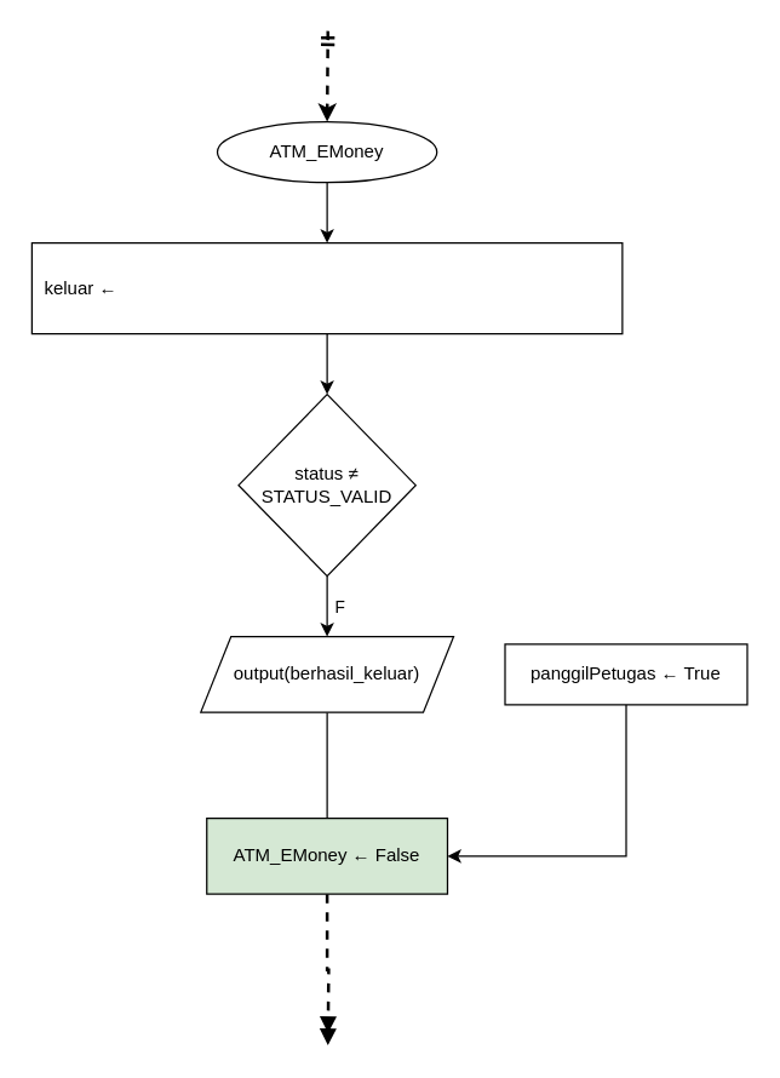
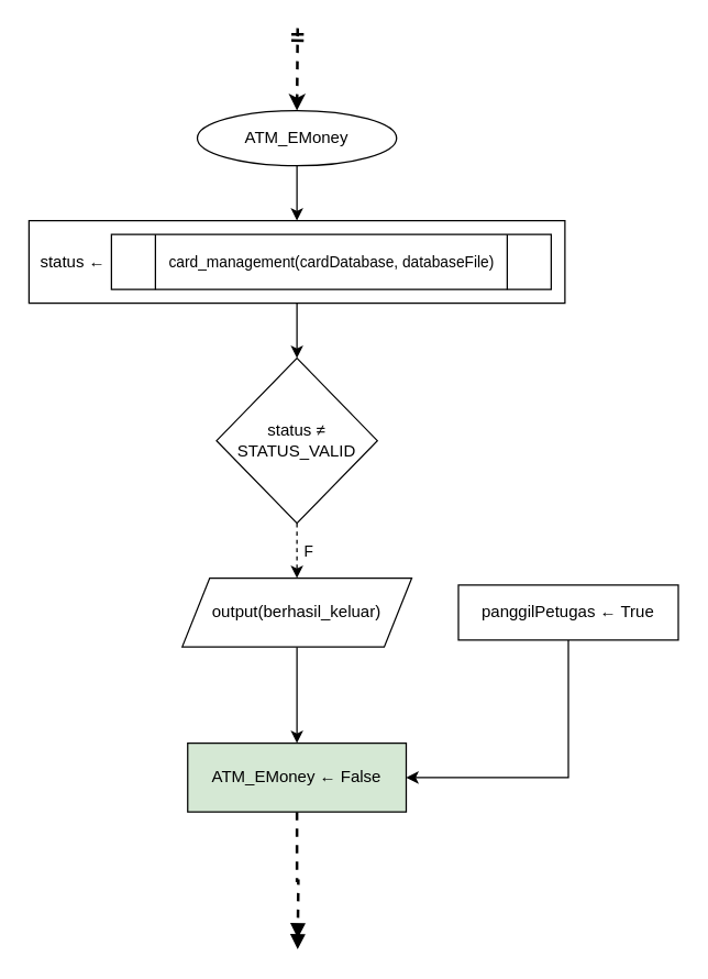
- <mxCell id="6" value="keluar&amp;nbsp;←&amp;nbsp;" style="rounded=0;whiteSpace=wrap;html=1;align=left;spacingTop=0;spacingLeft=6;" vertex="1" parent="5"><mxGeometry width="390" height="60" as="geometry" /></mxCell>
+ <mxCell id="6" value="status&amp;nbsp;←&amp;nbsp;" style="rounded=0;whiteSpace=wrap;html=1;align=left;spacingTop=0;spacingLeft=6;" vertex="1" parent="5"><mxGeometry width="390" height="60" as="geometry" /></mxCell>
+ <mxCell id="7" value="&lt;font style=&quot;font-size: 11px;&quot;&gt;card_management(cardDatabase, databaseFile)&lt;/font&gt;" style="shape=process;whiteSpace=wrap;html=1;backgroundOutline=1;" vertex="1" parent="5"><mxGeometry x="60" y="10" width="320" height="40" as="geometry" /></mxCell>
- <mxCell id="8" style="edgeStyle=orthogonalEdgeStyle;rounded=0;orthogonalLoop=1;jettySize=auto;html=1;exitX=0.5;exitY=1;exitDx=0;exitDy=0;entryX=0.5;entryY=0;entryDx=0;entryDy=0;" edge="1" parent="1" source="10" target="15"><mxGeometry relative="1" as="geometry" /></mxCell>
+ <mxCell id="8" style="edgeStyle=orthogonalEdgeStyle;rounded=0;orthogonalLoop=1;jettySize=auto;html=1;exitX=0.5;exitY=1;exitDx=0;exitDy=0;entryX=0.5;entryY=0;entryDx=0;entryDy=0;dashed=1;" edge="1" parent="1" source="10" target="15"><mxGeometry relative="1" as="geometry" /></mxCell>
- <mxCell id="14" style="edgeStyle=orthogonalEdgeStyle;rounded=0;orthogonalLoop=1;jettySize=auto;html=1;entryX=0.5;entryY=0;entryDx=0;entryDy=0;endArrow=none;" edge="1" parent="1" source="15" target="17"><mxGeometry relative="1" as="geometry"><mxPoint x="215.5" y="620" as="targetPoint" /></mxGeometry></mxCell>
+ <mxCell id="14" style="edgeStyle=orthogonalEdgeStyle;rounded=0;orthogonalLoop=1;jettySize=auto;html=1;entryX=0.5;entryY=0;entryDx=0;entryDy=0;" edge="1" parent="1" source="15" target="17"><mxGeometry relative="1" as="geometry"><mxPoint x="215.5" y="620" as="targetPoint" /></mxGeometry></mxCell>
